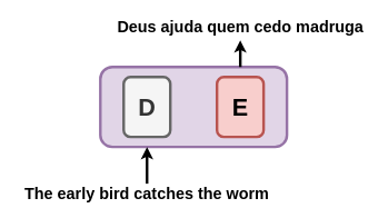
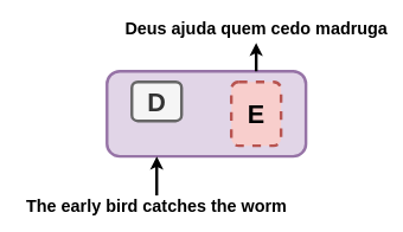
- <mxCell id="7" value="D" style="rounded=1;whiteSpace=wrap;html=1;fillColor=#f5f5f5;fontColor=#333333;strokeColor=#666666;strokeWidth=4;fontSize=36;fontStyle=1" vertex="1" parent="1"><mxGeometry x="185" y="115" width="70" height="90" as="geometry" /></mxCell>
+ <mxCell id="7" value="D" style="rounded=1;whiteSpace=wrap;html=1;fillColor=#f5f5f5;fontColor=#333333;strokeColor=#666666;strokeWidth=4;fontSize=36;fontStyle=1" vertex="1" parent="1"><mxGeometry x="185" y="115" width="70" height="55" as="geometry" /></mxCell>
- <mxCell id="8" value="E" style="rounded=1;whiteSpace=wrap;html=1;fillColor=#f8cecc;strokeColor=#b85450;strokeWidth=4;fontSize=36;fontStyle=1" vertex="1" parent="1"><mxGeometry x="325" y="115" width="70" height="90" as="geometry" /></mxCell>
+ <mxCell id="8" value="E" style="rounded=1;whiteSpace=wrap;html=1;fillColor=#f8cecc;strokeColor=#b85450;strokeWidth=4;fontSize=36;fontStyle=1;dashed=1;" vertex="1" parent="1"><mxGeometry x="325" y="115" width="70" height="90" as="geometry" /></mxCell>
